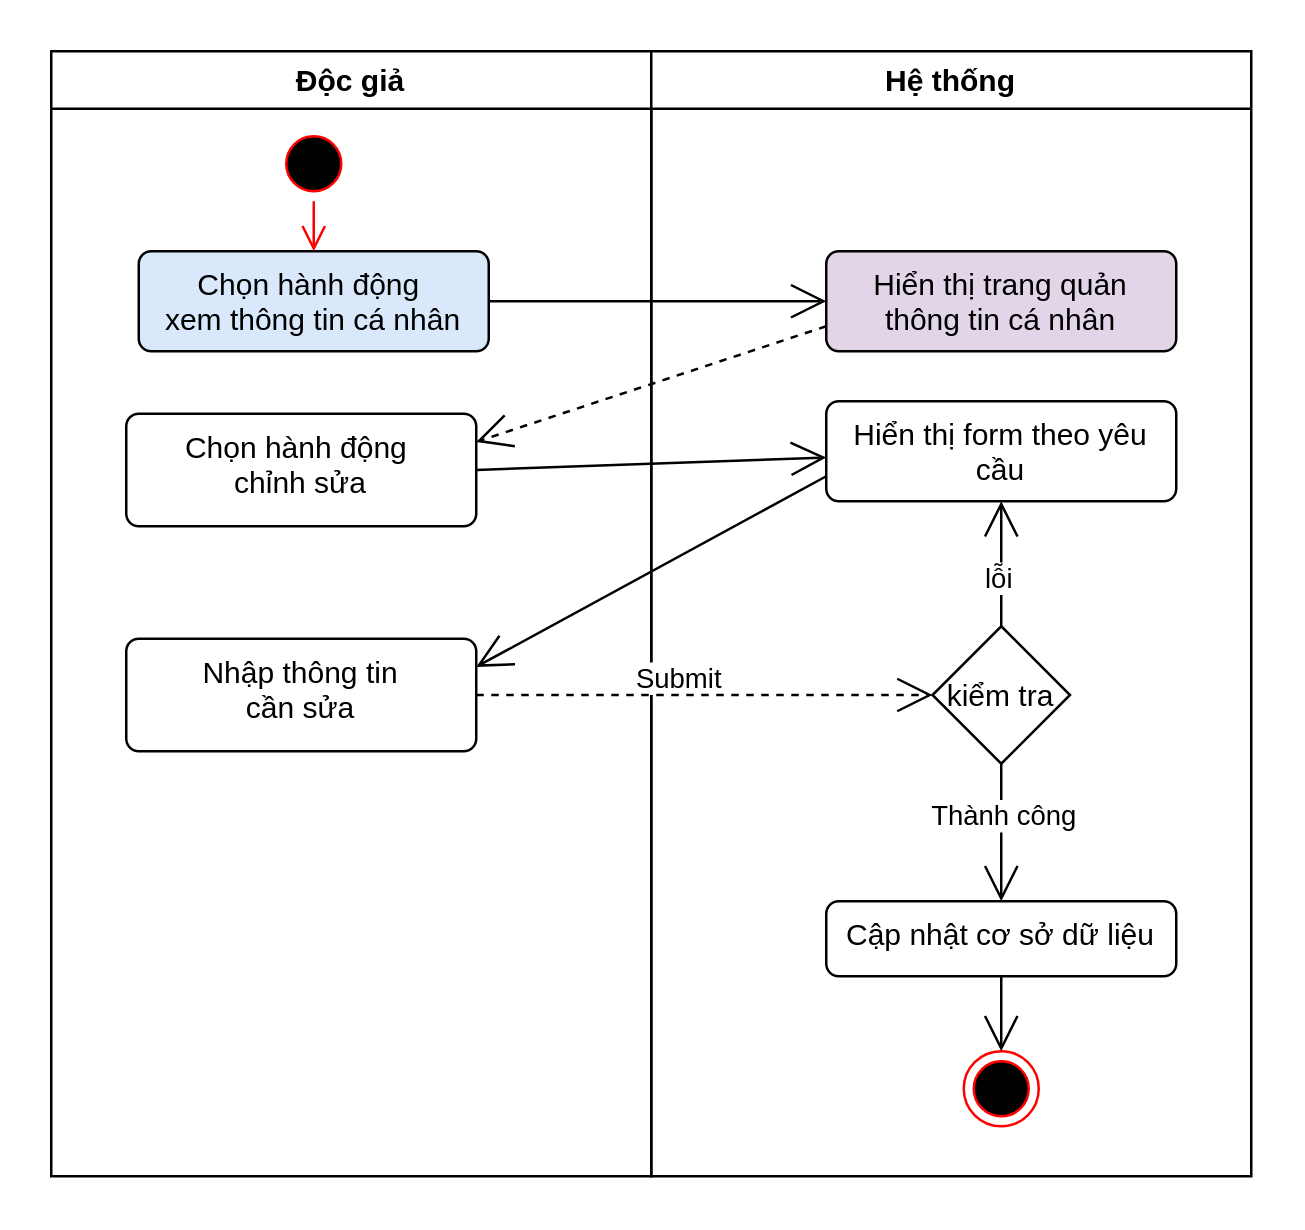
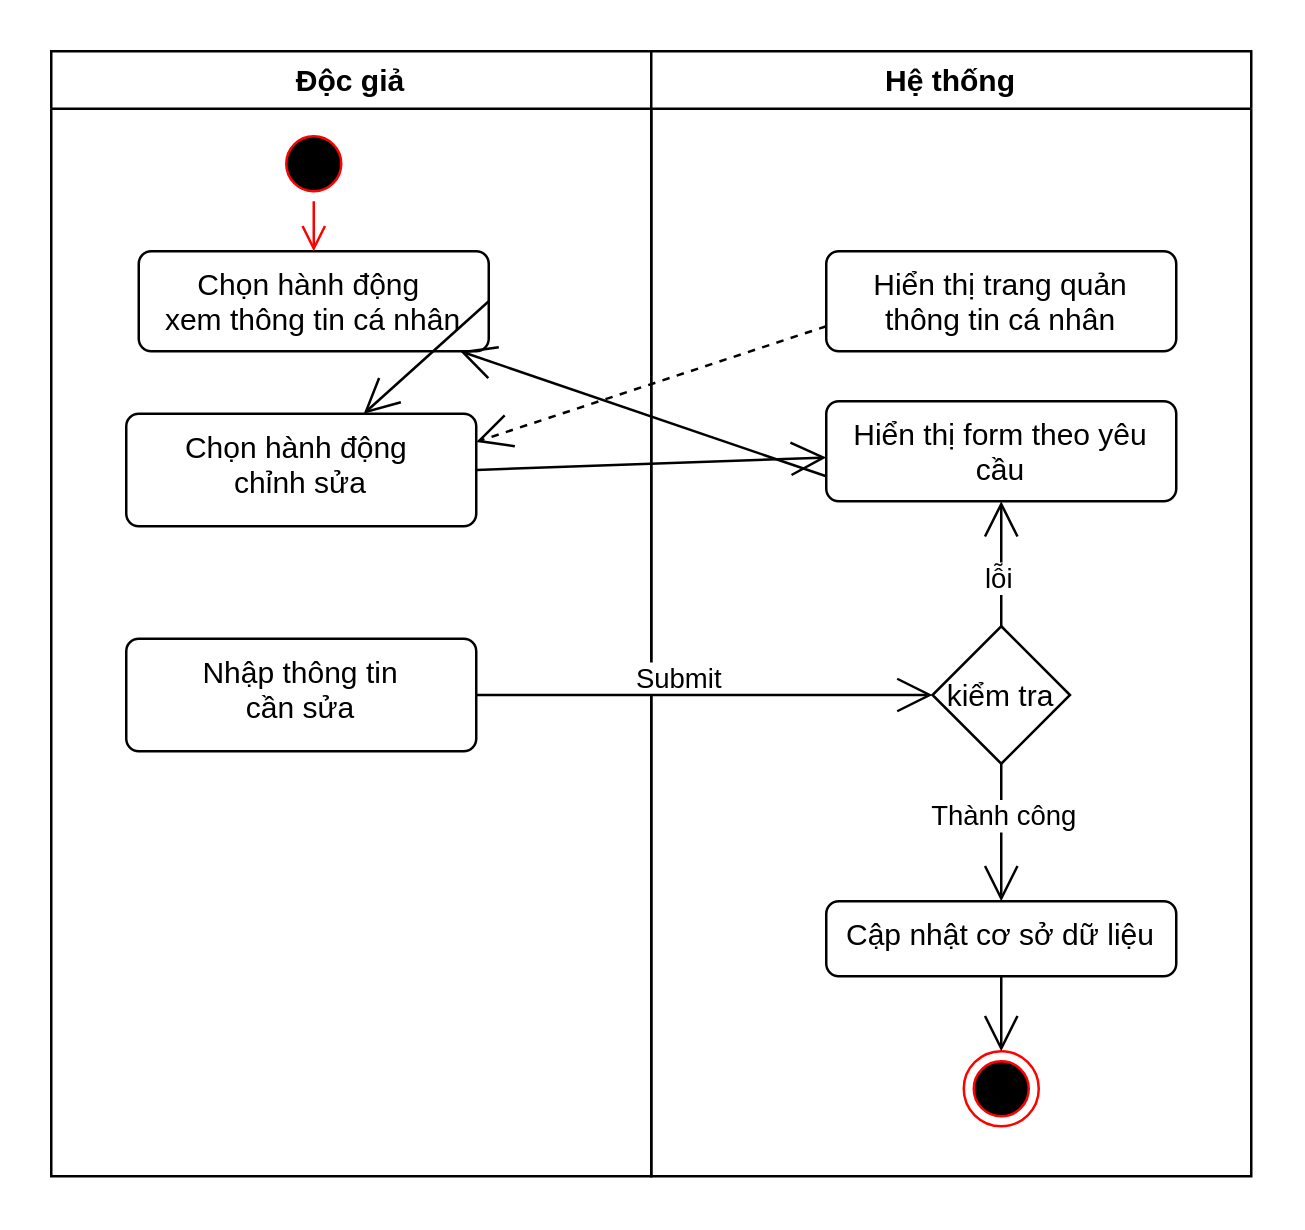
- <mxCell id="4" value="&lt;div&gt;Chọn hành động&amp;nbsp;&lt;br&gt;xem thông tin cá nhân&lt;/div&gt;" style="html=1;align=center;verticalAlign=top;rounded=1;absoluteArcSize=1;arcSize=10;dashed=0;whiteSpace=wrap;fillColor=#dae8fc;" vertex="1" parent="2"><mxGeometry x="35" y="80" width="140" height="40" as="geometry" /></mxCell>
+ <mxCell id="4" value="&lt;div&gt;Chọn hành động&amp;nbsp;&lt;br&gt;xem thông tin cá nhân&lt;/div&gt;" style="html=1;align=center;verticalAlign=top;rounded=1;absoluteArcSize=1;arcSize=10;dashed=0;whiteSpace=wrap;" vertex="1" parent="2"><mxGeometry x="35" y="80" width="140" height="40" as="geometry" /></mxCell>
- <mxCell id="19" value="" style="endArrow=open;endFill=1;endSize=12;html=1;exitX=1;exitY=0.5;exitDx=0;exitDy=0;" edge="1" parent="1" source="4" target="9"><mxGeometry width="160" relative="1" as="geometry"><mxPoint x="340" y="95" as="sourcePoint" /><mxPoint x="202" y="140" as="targetPoint" /></mxGeometry></mxCell>
+ <mxCell id="19" value="" style="endArrow=open;endFill=1;endSize=12;html=1;exitX=1;exitY=0.5;exitDx=0;exitDy=0;" edge="1" parent="1" source="4" target="5"><mxGeometry width="160" relative="1" as="geometry"><mxPoint x="340" y="95" as="sourcePoint" /><mxPoint x="202" y="140" as="targetPoint" /></mxGeometry></mxCell>
- <mxCell id="9" value="Hiển thị trang quản&lt;div&gt;thông tin cá nhân&lt;/div&gt;" style="html=1;align=center;verticalAlign=top;rounded=1;absoluteArcSize=1;arcSize=10;dashed=0;whiteSpace=wrap;fillColor=#e1d5e7;" vertex="1" parent="8"><mxGeometry x="70" y="80" width="140" height="40" as="geometry" /></mxCell>
+ <mxCell id="9" value="Hiển thị trang quản&lt;div&gt;thông tin cá nhân&lt;/div&gt;" style="html=1;align=center;verticalAlign=top;rounded=1;absoluteArcSize=1;arcSize=10;dashed=0;whiteSpace=wrap;" vertex="1" parent="8"><mxGeometry x="70" y="80" width="140" height="40" as="geometry" /></mxCell>
- <mxCell id="24" value="" style="endArrow=open;endFill=1;endSize=12;html=1;exitX=0;exitY=0.75;exitDx=0;exitDy=0;entryX=1;entryY=0.25;entryDx=0;entryDy=0;" edge="1" parent="1" source="11" target="7"><mxGeometry width="160" relative="1" as="geometry"><mxPoint x="330" y="222" as="sourcePoint" /><mxPoint x="190" y="268" as="targetPoint" /></mxGeometry></mxCell>
+ <mxCell id="24" value="" style="endArrow=open;endFill=1;endSize=12;html=1;exitX=0;exitY=0.75;exitDx=0;exitDy=0;" edge="1" parent="1" source="11" target="4"><mxGeometry width="160" relative="1" as="geometry"><mxPoint x="330" y="222" as="sourcePoint" /><mxPoint x="190" y="268" as="targetPoint" /></mxGeometry></mxCell>
- <mxCell id="23" value="" style="endArrow=open;endFill=1;endSize=12;html=1;exitX=1;exitY=0.5;exitDx=0;exitDy=0;dashed=1;" edge="1" parent="1" source="7" target="10"><mxGeometry width="160" relative="1" as="geometry"><mxPoint x="205" y="130" as="sourcePoint" /><mxPoint x="330" y="253" as="targetPoint" /></mxGeometry></mxCell>
+ <mxCell id="23" value="" style="endArrow=open;endFill=1;endSize=12;html=1;exitX=1;exitY=0.5;exitDx=0;exitDy=0;" edge="1" parent="1" source="7" target="10"><mxGeometry width="160" relative="1" as="geometry"><mxPoint x="205" y="130" as="sourcePoint" /><mxPoint x="330" y="253" as="targetPoint" /></mxGeometry></mxCell>
